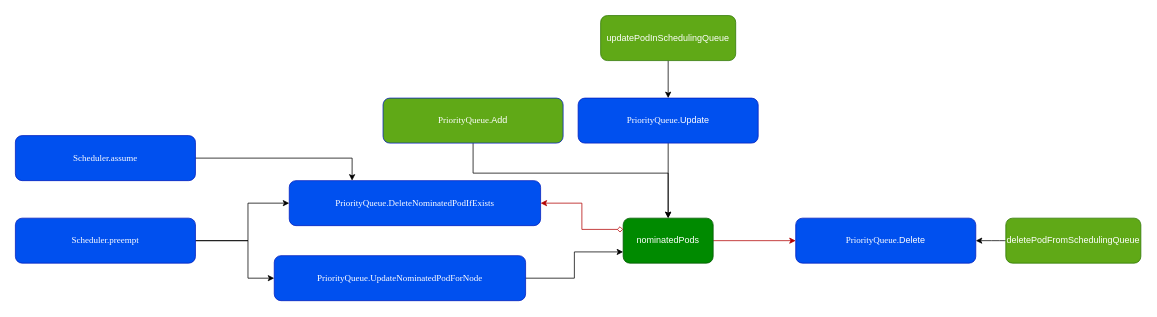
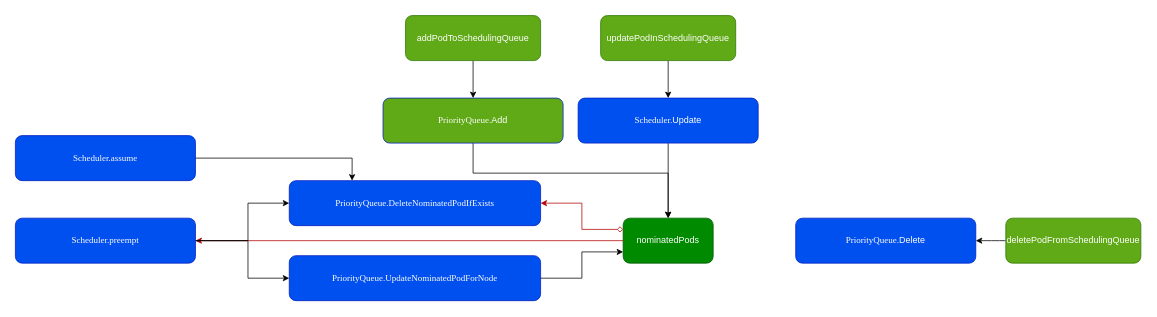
+ <mxCell id="14" value="addPodToSchedulingQueue" style="rounded=1;whiteSpace=wrap;html=1;fillColor=#60a917;strokeColor=#2D7600;fontColor=#ffffff;" vertex="1" parent="1"><mxGeometry x="540" y="20" width="180" height="60" as="geometry" /></mxCell>
+ <mxCell id="13" style="edgeStyle=orthogonalEdgeStyle;rounded=0;orthogonalLoop=1;jettySize=auto;html=1;entryX=0.5;entryY=0;entryDx=0;entryDy=0;startArrow=none;startFill=0;endArrow=classic;endFill=1;" edge="1" parent="1" source="14" target="12"><mxGeometry relative="1" as="geometry" /></mxCell>
- <mxCell id="8" value="&lt;span style=&quot;font-family: &amp;#34;menlo&amp;#34;&quot;&gt;PriorityQueue.&lt;/span&gt;Update" style="rounded=1;whiteSpace=wrap;html=1;fillColor=#0050ef;strokeColor=#001DBC;fontColor=#ffffff;" vertex="1" parent="1"><mxGeometry x="770" y="130" width="240" height="60" as="geometry" /></mxCell>
+ <mxCell id="8" value="&lt;span style=&quot;font-family: &amp;#34;menlo&amp;#34;&quot;&gt;Scheduler.&lt;/span&gt;Update" style="rounded=1;whiteSpace=wrap;html=1;fillColor=#0050ef;strokeColor=#001DBC;fontColor=#ffffff;" vertex="1" parent="1"><mxGeometry x="770" y="130" width="240" height="60" as="geometry" /></mxCell>
- <mxCell id="2" style="edgeStyle=orthogonalEdgeStyle;rounded=0;orthogonalLoop=1;jettySize=auto;html=1;fillColor=#e51400;strokeColor=#B20000;" edge="1" parent="1" source="3" target="4"><mxGeometry relative="1" as="geometry" /></mxCell>
+ <mxCell id="2" style="edgeStyle=orthogonalEdgeStyle;rounded=0;orthogonalLoop=1;jettySize=auto;html=1;fillColor=#e51400;strokeColor=#B20000;" edge="1" parent="1" source="3" target="21"><mxGeometry relative="1" as="geometry" /></mxCell>
- <mxCell id="16" value="&lt;span style=&quot;font-family: &amp;#34;menlo&amp;#34;&quot;&gt;PriorityQueue&lt;/span&gt;&lt;span style=&quot;font-family: &amp;#34;menlo&amp;#34; ; font-size: 9pt&quot;&gt;.UpdateNominatedPodForNode&lt;/span&gt;&lt;span style=&quot;font-family: &amp;#34;menlo&amp;#34;&quot;&gt;&lt;br&gt;&lt;/span&gt;" style="rounded=1;whiteSpace=wrap;html=1;fillColor=#0050ef;strokeColor=#001DBC;fontColor=#ffffff;" vertex="1" parent="1"><mxGeometry x="365" y="340" width="335" height="60" as="geometry" /></mxCell>
+ <mxCell id="16" value="&lt;span style=&quot;font-family: &amp;#34;menlo&amp;#34;&quot;&gt;PriorityQueue&lt;/span&gt;&lt;span style=&quot;font-family: &amp;#34;menlo&amp;#34; ; font-size: 9pt&quot;&gt;.UpdateNominatedPodForNode&lt;/span&gt;&lt;span style=&quot;font-family: &amp;#34;menlo&amp;#34;&quot;&gt;&lt;br&gt;&lt;/span&gt;" style="rounded=1;whiteSpace=wrap;html=1;fillColor=#0050ef;strokeColor=#001DBC;fontColor=#ffffff;" vertex="1" parent="1"><mxGeometry x="385" y="340" width="335" height="60" as="geometry" /></mxCell>
